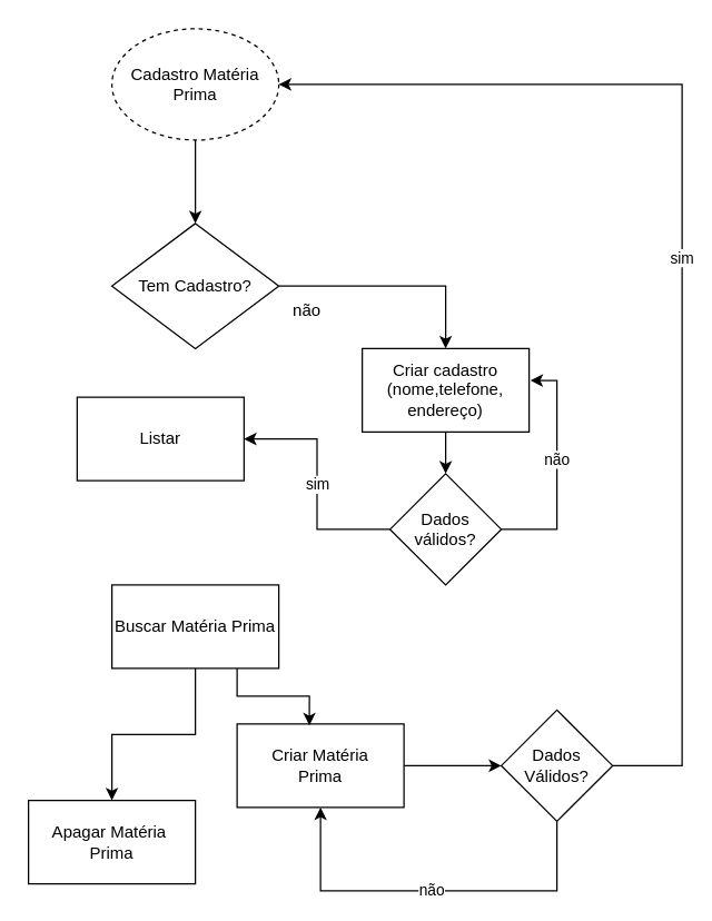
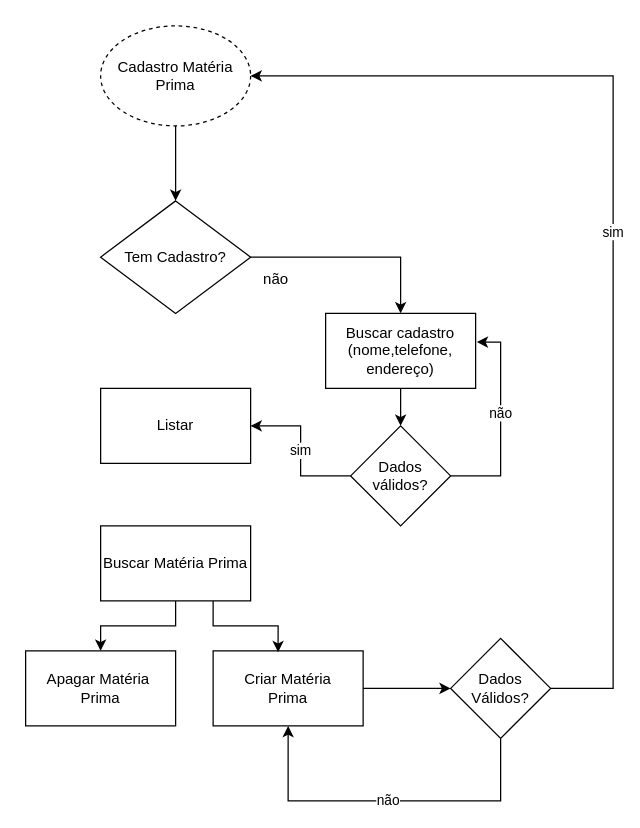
- <mxCell id="8" value="Criar cadastro (nome,telefone,&lt;div&gt;endereço)&lt;/div&gt;" style="rounded=0;whiteSpace=wrap;html=1;" vertex="1" parent="1"><mxGeometry x="260" y="250" width="120" height="60" as="geometry" /></mxCell>
+ <mxCell id="8" value="Buscar cadastro (nome,telefone,&lt;div&gt;endereço)&lt;/div&gt;" style="rounded=0;whiteSpace=wrap;html=1;" vertex="1" parent="1"><mxGeometry x="260" y="250" width="120" height="60" as="geometry" /></mxCell>
- <mxCell id="6" value="Listar" style="rounded=0;whiteSpace=wrap;html=1;" vertex="1" parent="1"><mxGeometry x="55" y="285" width="120" height="60" as="geometry" /></mxCell>
+ <mxCell id="6" value="Listar" style="rounded=0;whiteSpace=wrap;html=1;" vertex="1" parent="1"><mxGeometry x="80" y="310" width="120" height="60" as="geometry" /></mxCell>
- <mxCell id="15" value="Apagar Matéria&amp;nbsp;&lt;div&gt;Prima&lt;/div&gt;" style="rounded=0;whiteSpace=wrap;html=1;" vertex="1" parent="1"><mxGeometry x="20" y="575" width="120" height="60" as="geometry" /></mxCell>
+ <mxCell id="15" value="Apagar Matéria&amp;nbsp;&lt;div&gt;Prima&lt;/div&gt;" style="rounded=0;whiteSpace=wrap;html=1;" vertex="1" parent="1"><mxGeometry x="20" y="520" width="120" height="60" as="geometry" /></mxCell>
